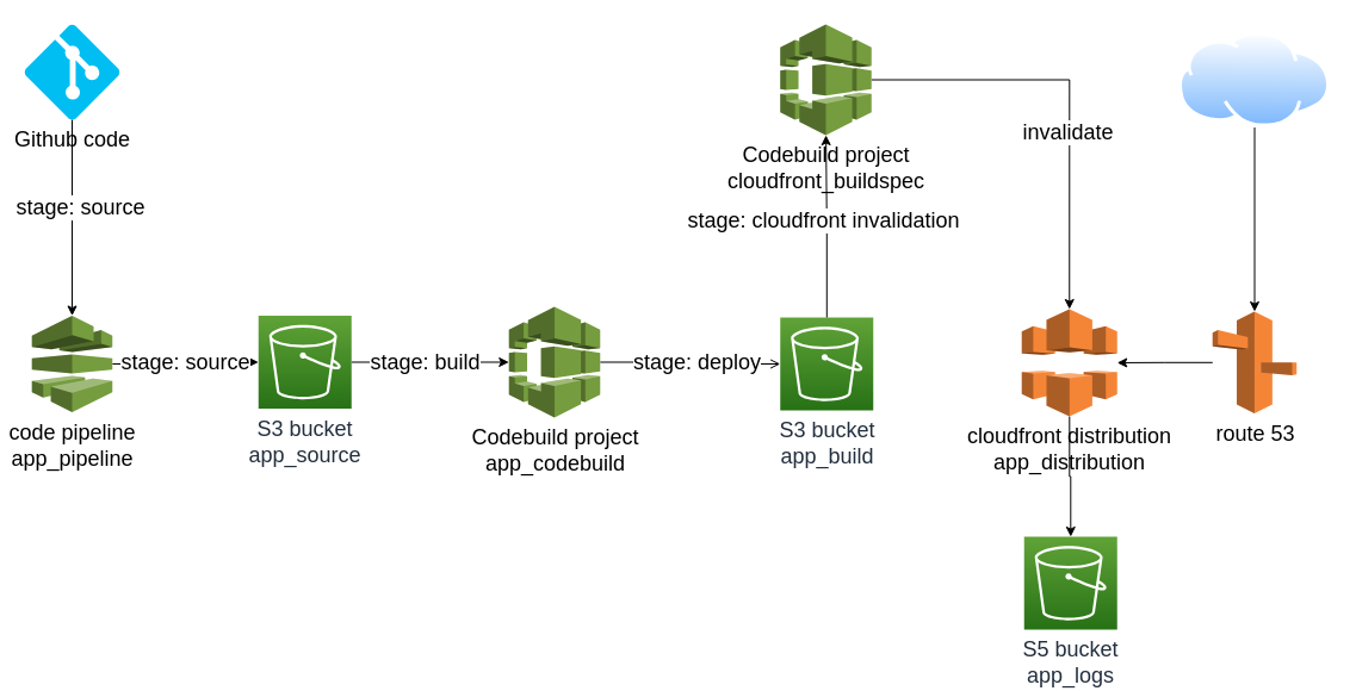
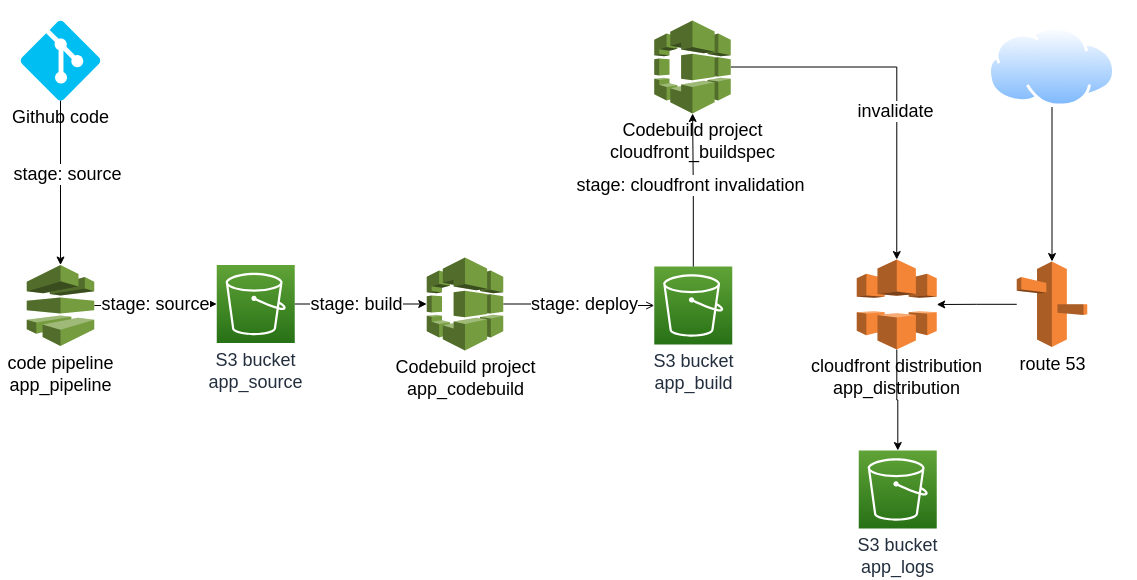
- <mxCell id="20" value="&lt;span style=&quot;font-size: 18px&quot;&gt;S5 bucket&lt;/span&gt;&lt;br&gt;&lt;span style=&quot;font-size: 18px&quot;&gt;app_logs&lt;/span&gt;" style="outlineConnect=0;fontColor=#232F3E;gradientColor=#60A337;gradientDirection=north;fillColor=#277116;strokeColor=#ffffff;dashed=0;verticalLabelPosition=bottom;verticalAlign=top;align=center;html=1;fontSize=12;fontStyle=0;aspect=fixed;shape=mxgraph.aws4.resourceIcon;resIcon=mxgraph.aws4.s3;labelBackgroundColor=#ffffff;" vertex="1" parent="1"><mxGeometry x="858.25" y="450" width="78" height="78" as="geometry" /></mxCell>
+ <mxCell id="20" value="&lt;span style=&quot;font-size: 18px&quot;&gt;S3 bucket&lt;/span&gt;&lt;br&gt;&lt;span style=&quot;font-size: 18px&quot;&gt;app_logs&lt;/span&gt;" style="outlineConnect=0;fontColor=#232F3E;gradientColor=#60A337;gradientDirection=north;fillColor=#277116;strokeColor=#ffffff;dashed=0;verticalLabelPosition=bottom;verticalAlign=top;align=center;html=1;fontSize=12;fontStyle=0;aspect=fixed;shape=mxgraph.aws4.resourceIcon;resIcon=mxgraph.aws4.s3;labelBackgroundColor=#ffffff;" vertex="1" parent="1"><mxGeometry x="858.25" y="450" width="78" height="78" as="geometry" /></mxCell>
